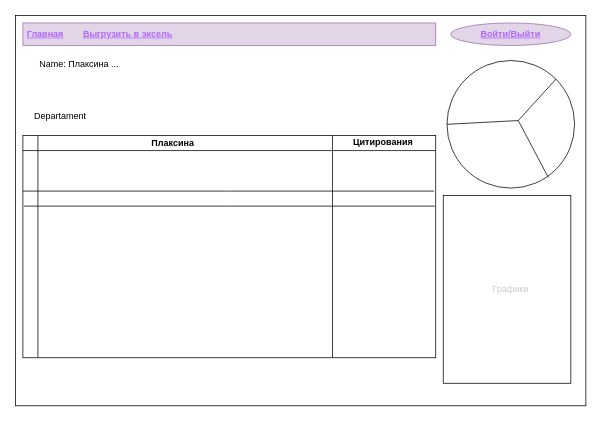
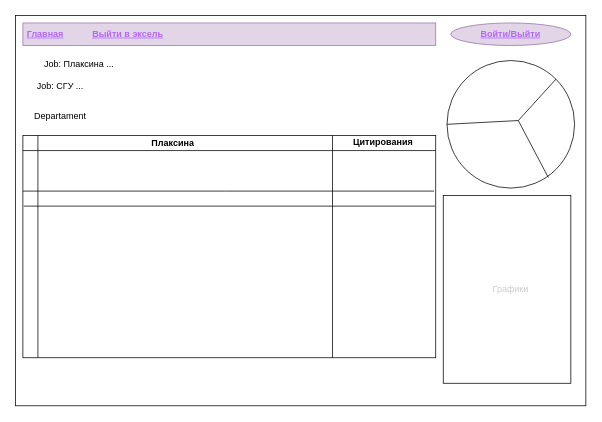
- <mxCell id="17" value="Выгрузить в эксель" style="text;html=1;align=center;verticalAlign=middle;whiteSpace=wrap;rounded=0;fontStyle=5;fontColor=#B266FF;" vertex="1" parent="1"><mxGeometry x="40" y="30" width="260" height="30" as="geometry" /></mxCell>
+ <mxCell id="17" value="Выйти в эксель" style="text;html=1;align=center;verticalAlign=middle;whiteSpace=wrap;rounded=0;fontStyle=5;fontColor=#B266FF;" vertex="1" parent="1"><mxGeometry x="40" y="30" width="260" height="30" as="geometry" /></mxCell>
- <mxCell id="20" value="Name: Плаксина ..." style="text;html=1;align=center;verticalAlign=middle;whiteSpace=wrap;rounded=0;" vertex="1" parent="1"><mxGeometry x="30" y="70" width="150" height="30" as="geometry" /></mxCell>
+ <mxCell id="20" value="Job: Плаксина ..." style="text;html=1;align=center;verticalAlign=middle;whiteSpace=wrap;rounded=0;" vertex="1" parent="1"><mxGeometry x="30" y="70" width="150" height="30" as="geometry" /></mxCell>
+ <mxCell id="21" value="Job: СГУ ..." style="text;html=1;align=center;verticalAlign=middle;whiteSpace=wrap;rounded=0;" vertex="1" parent="1"><mxGeometry x="35" y="100" width="90" height="30" as="geometry" /></mxCell>
